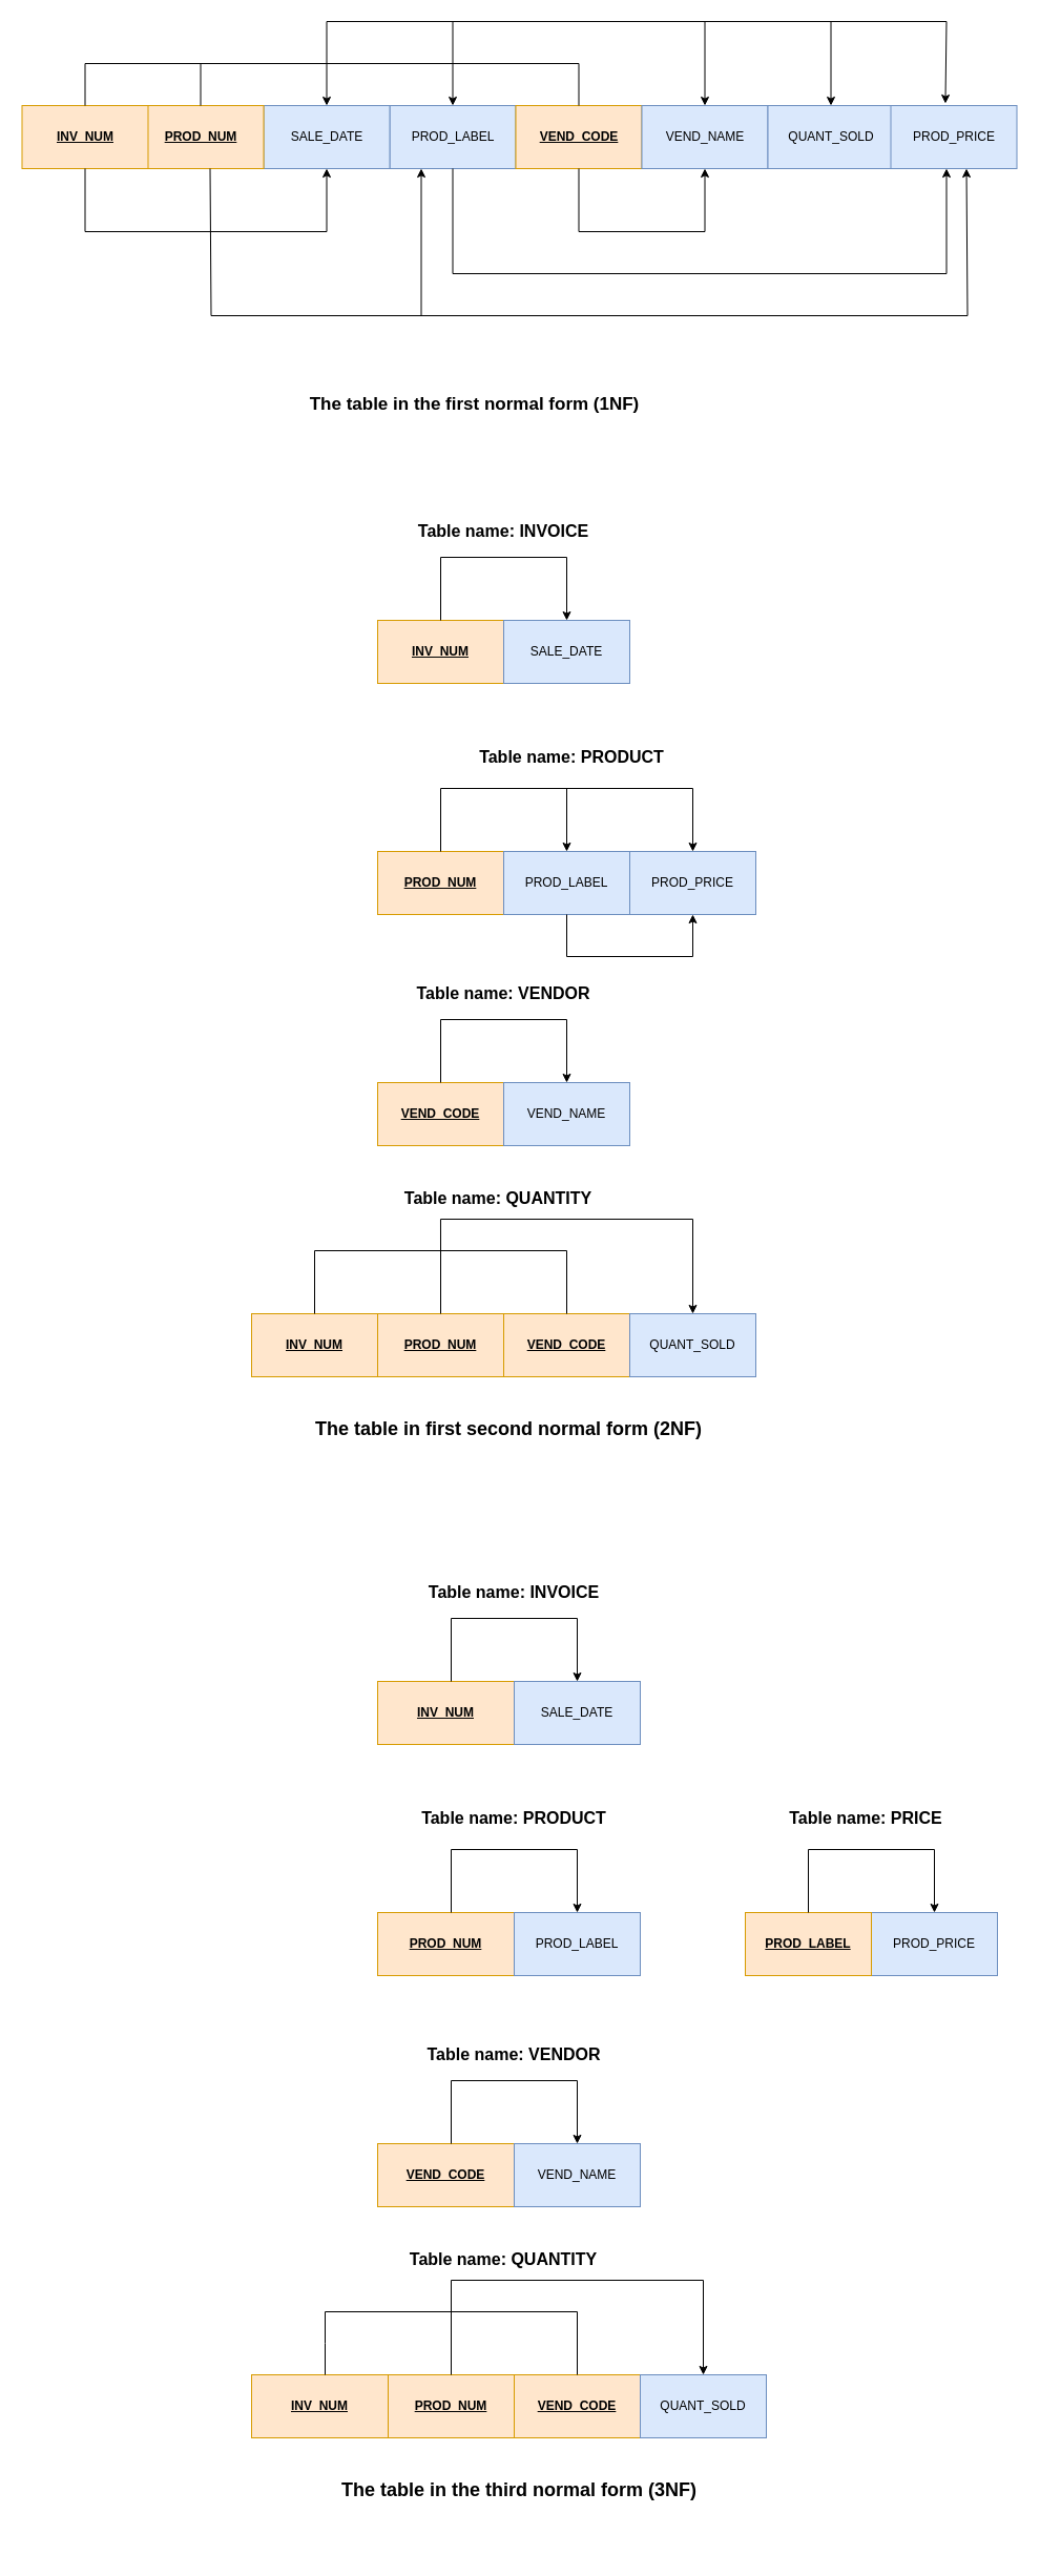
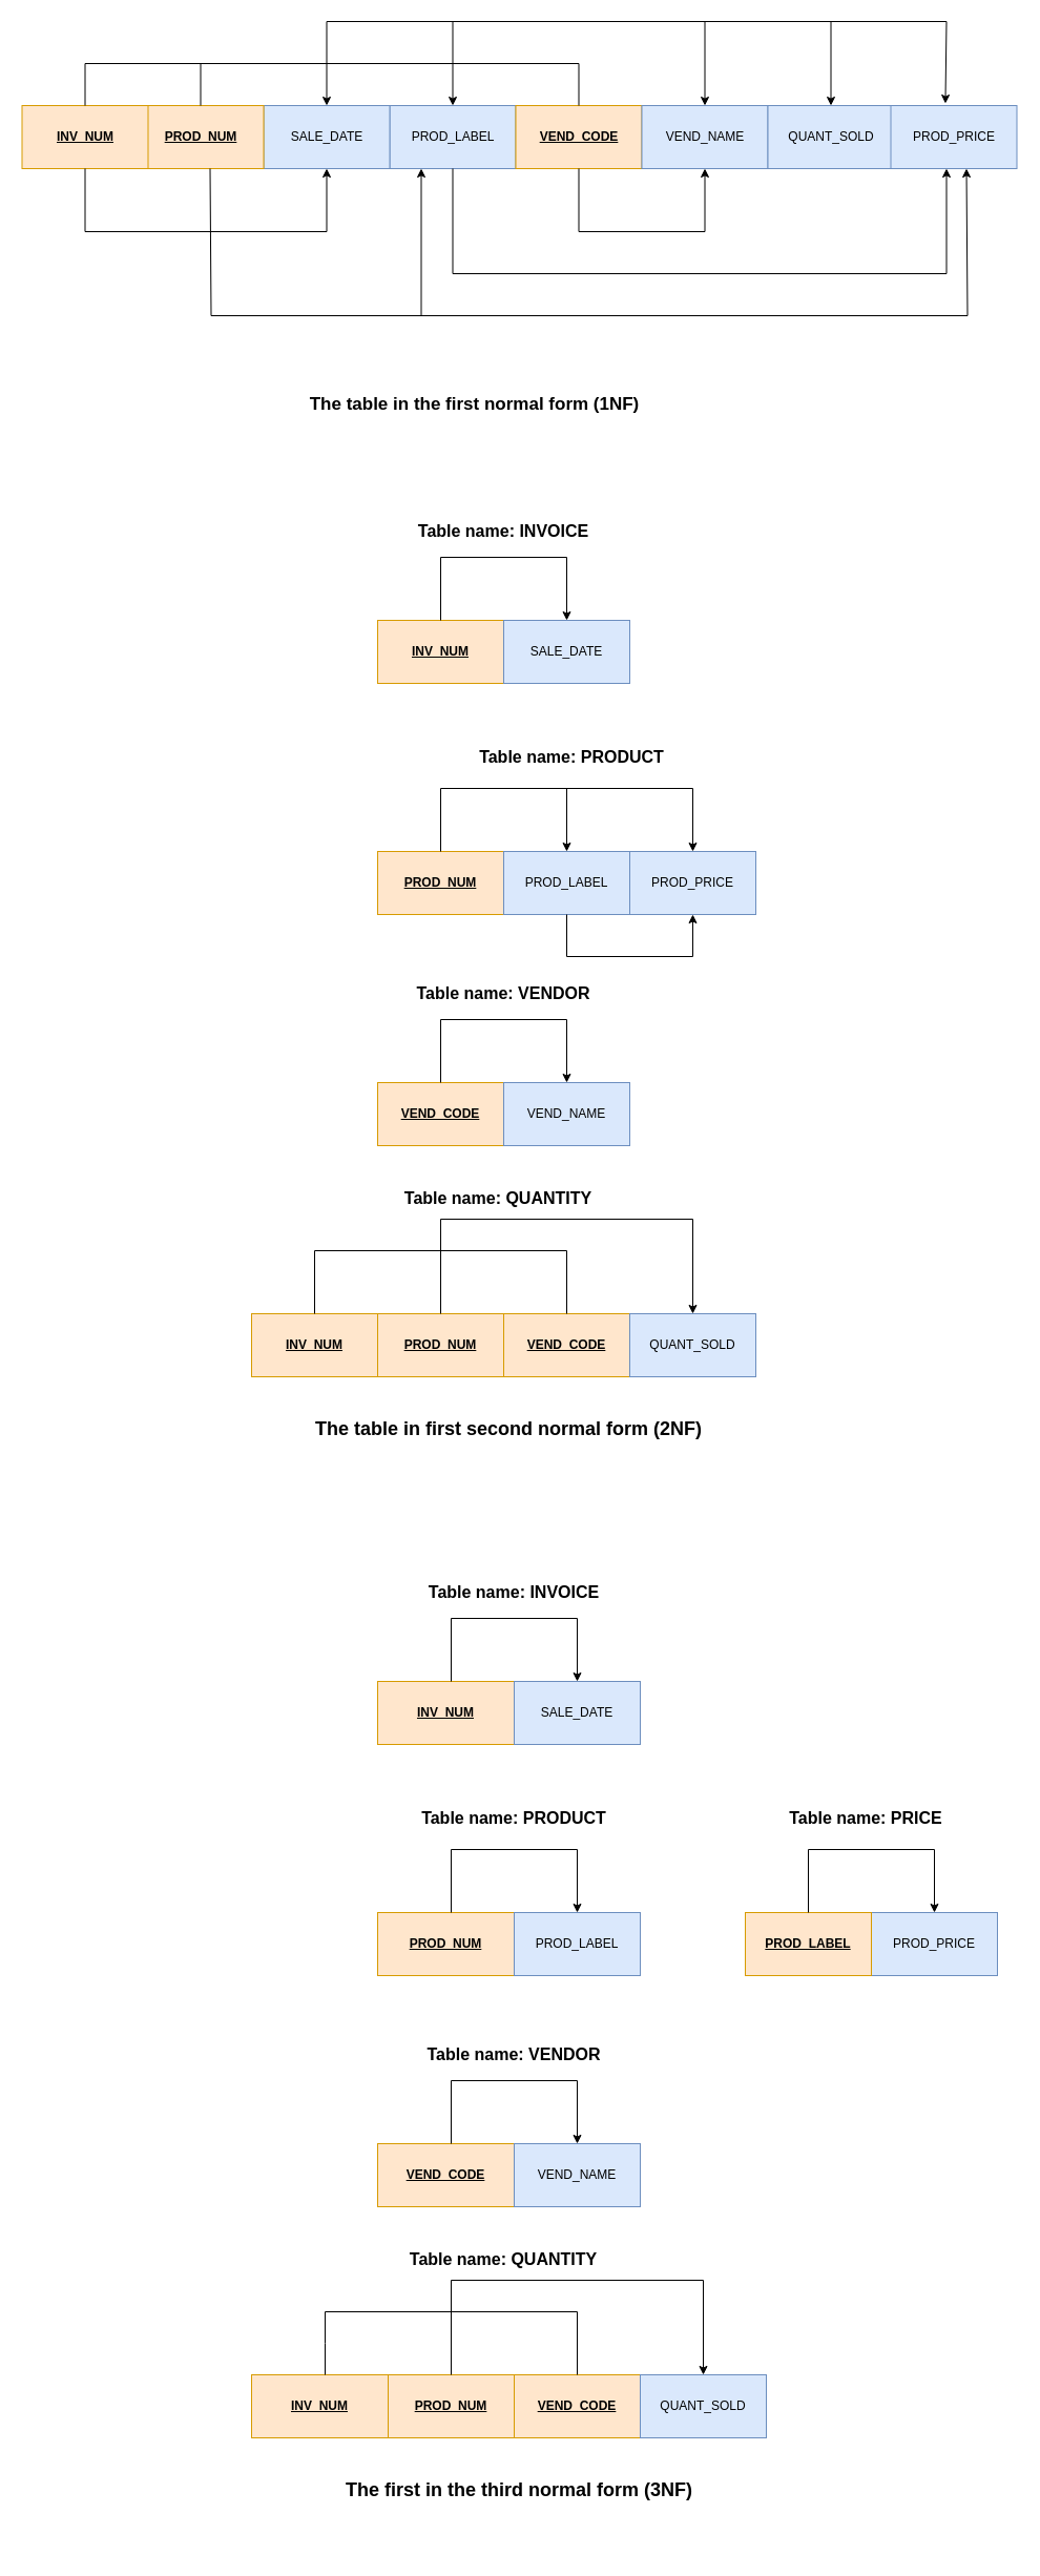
- <mxCell id="101" value="&lt;b&gt;&lt;font style=&quot;font-size: 18px;&quot;&gt;The table in the third normal form (3NF) &lt;/font&gt;&lt;/b&gt;" style="text;html=1;align=center;verticalAlign=middle;whiteSpace=wrap;rounded=0;" vertex="1" parent="1"><mxGeometry x="299" y="2310" width="390" height="120" as="geometry" /></mxCell>
+ <mxCell id="101" value="&lt;b&gt;&lt;font style=&quot;font-size: 18px;&quot;&gt;The first in the third normal form (3NF) &lt;/font&gt;&lt;/b&gt;" style="text;html=1;align=center;verticalAlign=middle;whiteSpace=wrap;rounded=0;" vertex="1" parent="1"><mxGeometry x="299" y="2310" width="390" height="120" as="geometry" /></mxCell>
